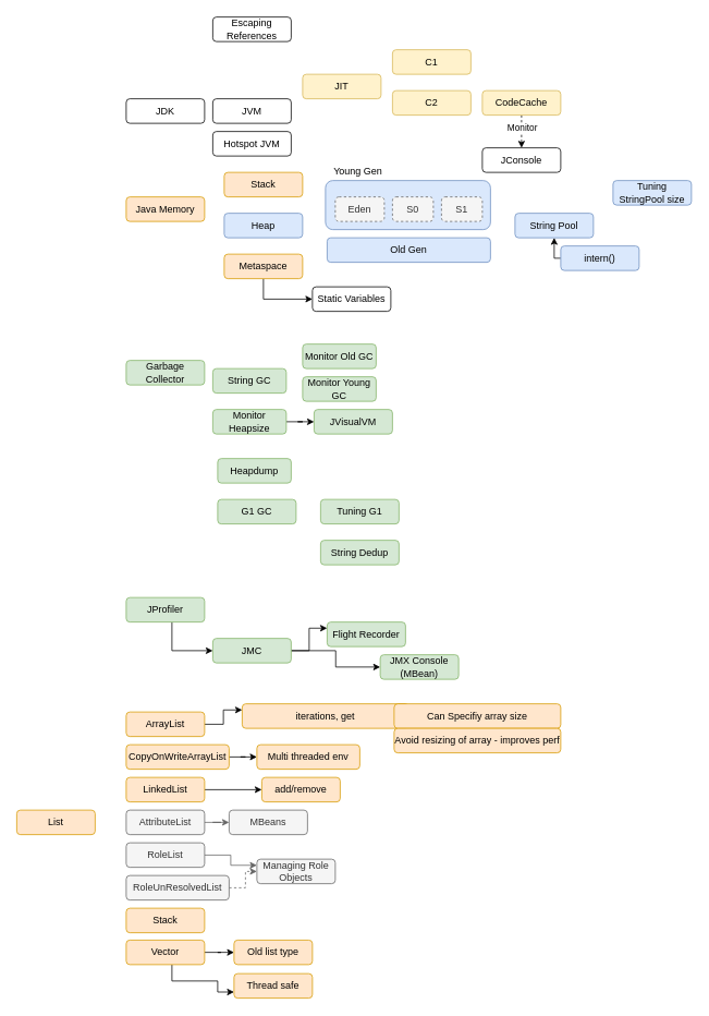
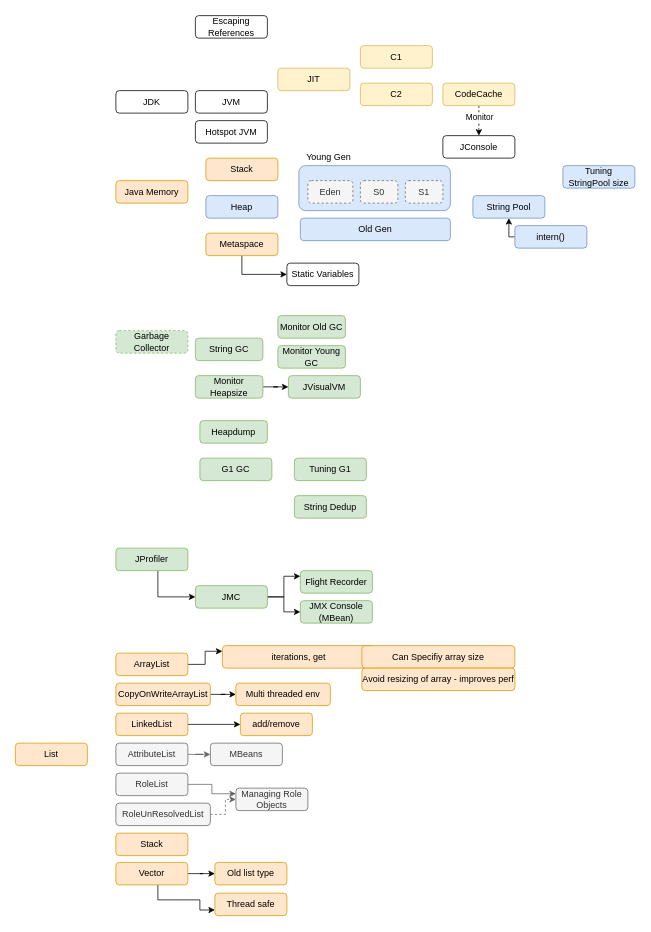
- <mxCell id="29" value="Garbage Collector" style="rounded=1;whiteSpace=wrap;html=1;fillColor=#d5e8d4;strokeColor=#82b366;" parent="1" vertex="1"><mxGeometry x="154" y="440" width="96" height="30" as="geometry" /></mxCell>
+ <mxCell id="29" value="Garbage Collector" style="rounded=1;whiteSpace=wrap;html=1;fillColor=#d5e8d4;strokeColor=#82b366;dashed=1;" parent="1" vertex="1"><mxGeometry x="154" y="440" width="96" height="30" as="geometry" /></mxCell>
- <mxCell id="45" value="JMX Console (MBean)" style="rounded=1;whiteSpace=wrap;html=1;fillColor=#d5e8d4;strokeColor=#82b366;" parent="1" vertex="1"><mxGeometry x="465" y="800" width="96" height="30" as="geometry" /></mxCell>
+ <mxCell id="45" value="JMX Console (MBean)" style="rounded=1;whiteSpace=wrap;html=1;fillColor=#d5e8d4;strokeColor=#82b366;" parent="1" vertex="1"><mxGeometry x="400" y="800" width="96" height="30" as="geometry" /></mxCell>
